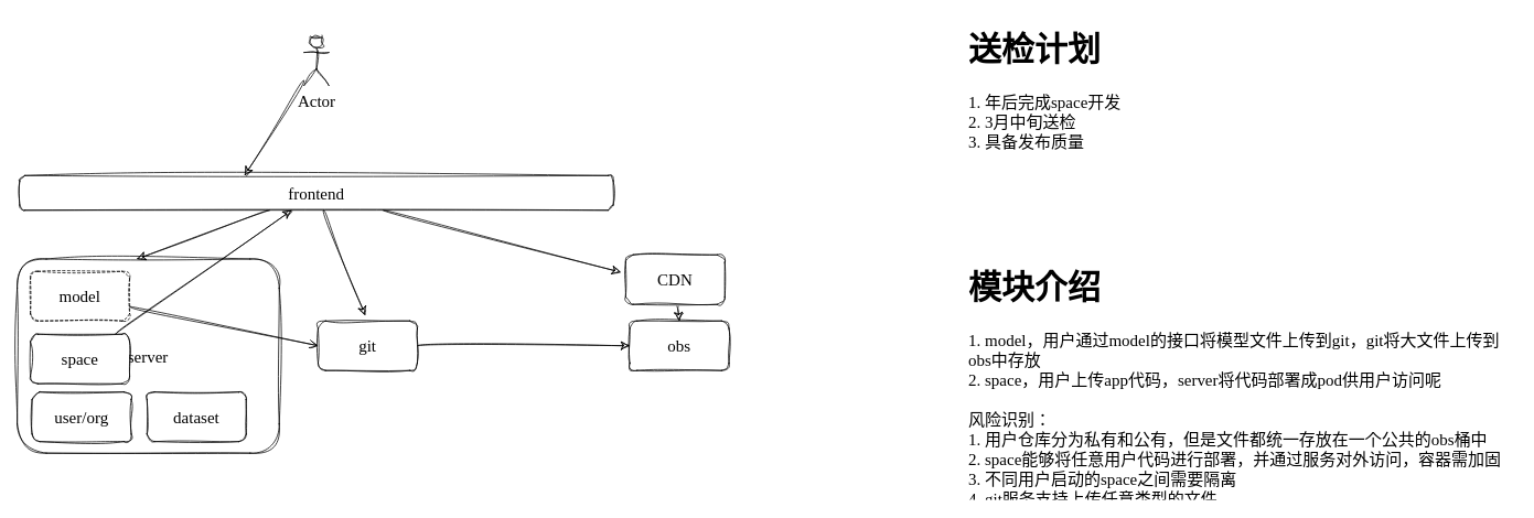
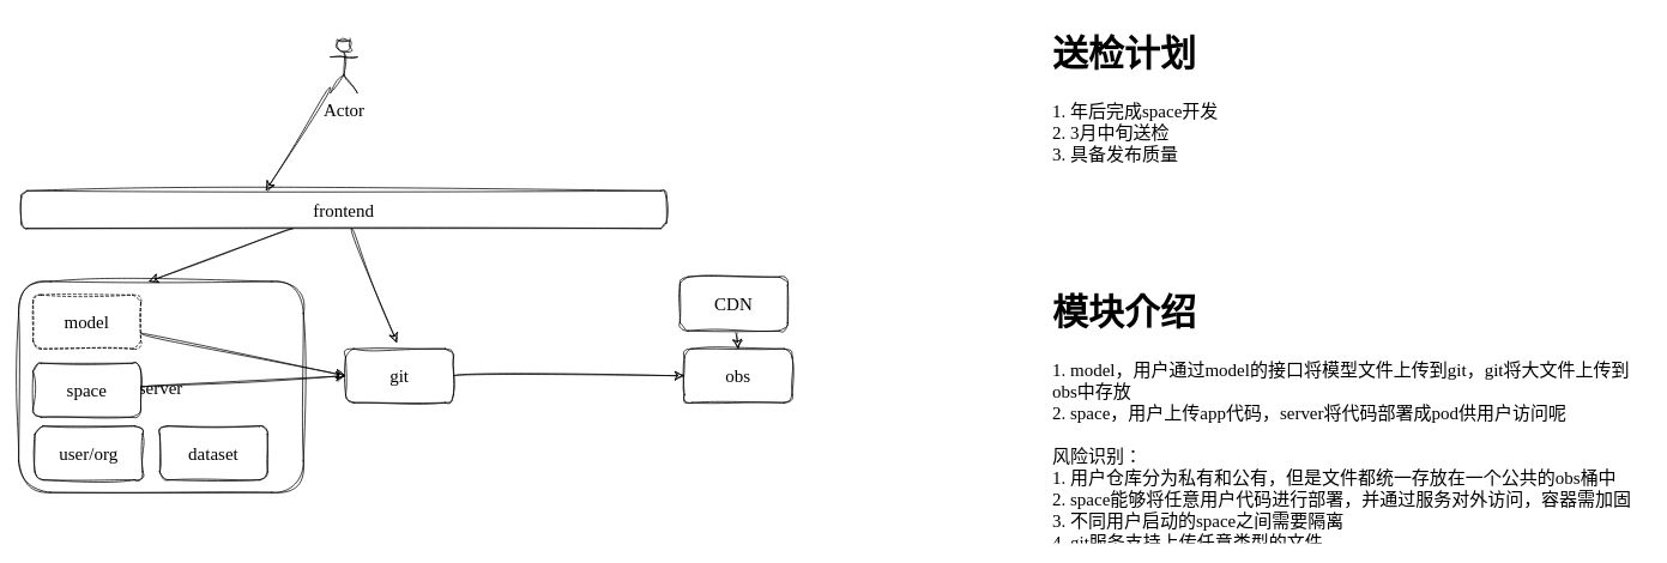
- <mxCell id="21" style="edgeStyle=none;curved=1;rounded=0;sketch=1;hachureGap=4;jiggle=2;curveFitting=1;orthogonalLoop=1;jettySize=auto;html=1;entryX=-0.05;entryY=0.35;entryDx=0;entryDy=0;entryPerimeter=0;fontFamily=Architects Daughter;fontSource=https%3A%2F%2Ffonts.googleapis.com%2Fcss%3Ffamily%3DArchitects%2BDaughter;fontSize=16;startSize=8;endSize=8;" edge="1" parent="1" source="13" target="20"><mxGeometry relative="1" as="geometry" /></mxCell>
- <mxCell id="7" style="edgeStyle=none;curved=1;rounded=0;sketch=1;hachureGap=4;jiggle=2;curveFitting=1;orthogonalLoop=1;jettySize=auto;html=1;fontFamily=Architects Daughter;fontSource=https%3A%2F%2Ffonts.googleapis.com%2Fcss%3Ffamily%3DArchitects%2BDaughter;fontSize=16;startSize=8;endSize=8;" edge="1" parent="1" source="8" target="13"><mxGeometry relative="1" as="geometry" /></mxCell>
+ <mxCell id="7" style="edgeStyle=none;curved=1;rounded=0;sketch=1;hachureGap=4;jiggle=2;curveFitting=1;orthogonalLoop=1;jettySize=auto;html=1;entryX=0;entryY=0.5;entryDx=0;entryDy=0;fontFamily=Architects Daughter;fontSource=https%3A%2F%2Ffonts.googleapis.com%2Fcss%3Ffamily%3DArchitects%2BDaughter;fontSize=16;startSize=8;endSize=8;" edge="1" parent="1" source="8" target="6"><mxGeometry relative="1" as="geometry" /></mxCell>
- <mxCell id="3" style="edgeStyle=none;curved=1;rounded=0;sketch=1;hachureGap=4;jiggle=2;curveFitting=1;orthogonalLoop=1;jettySize=auto;html=1;entryX=0;entryY=0.5;entryDx=0;entryDy=0;fontFamily=Architects Daughter;fontSource=https%3A%2F%2Ffonts.googleapis.com%2Fcss%3Ffamily%3DArchitects%2BDaughter;fontSize=16;startSize=8;endSize=8;endArrow=open;" edge="1" parent="1" source="4" target="6"><mxGeometry relative="1" as="geometry" /></mxCell>
+ <mxCell id="3" style="edgeStyle=none;curved=1;rounded=0;sketch=1;hachureGap=4;jiggle=2;curveFitting=1;orthogonalLoop=1;jettySize=auto;html=1;entryX=0;entryY=0.5;entryDx=0;entryDy=0;fontFamily=Architects Daughter;fontSource=https%3A%2F%2Ffonts.googleapis.com%2Fcss%3Ffamily%3DArchitects%2BDaughter;fontSize=16;startSize=8;endSize=8;" edge="1" parent="1" source="4" target="6"><mxGeometry relative="1" as="geometry" /></mxCell>
